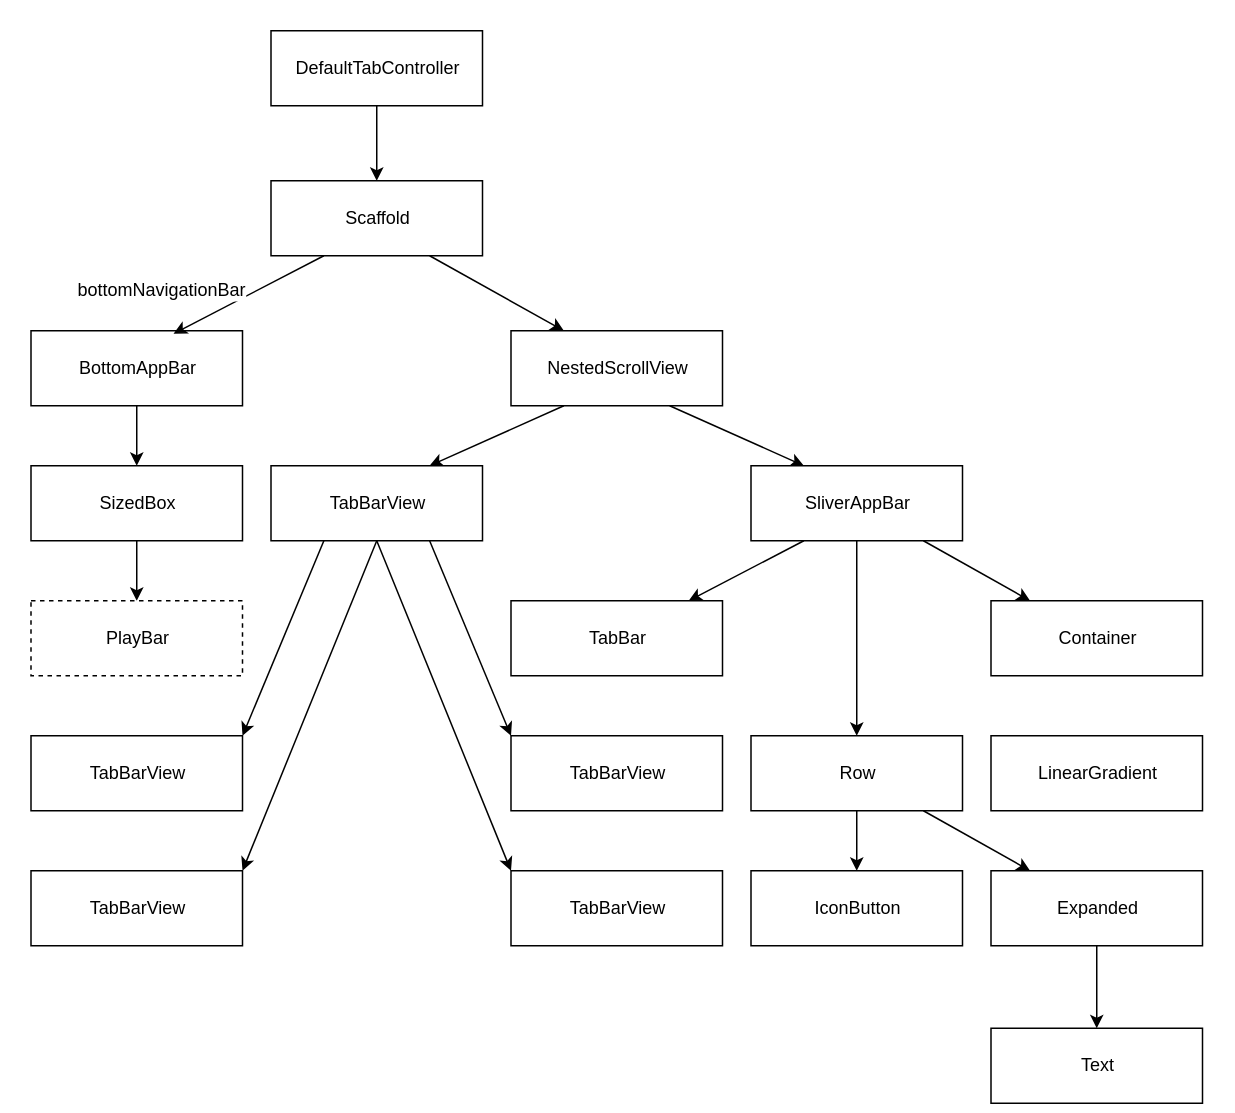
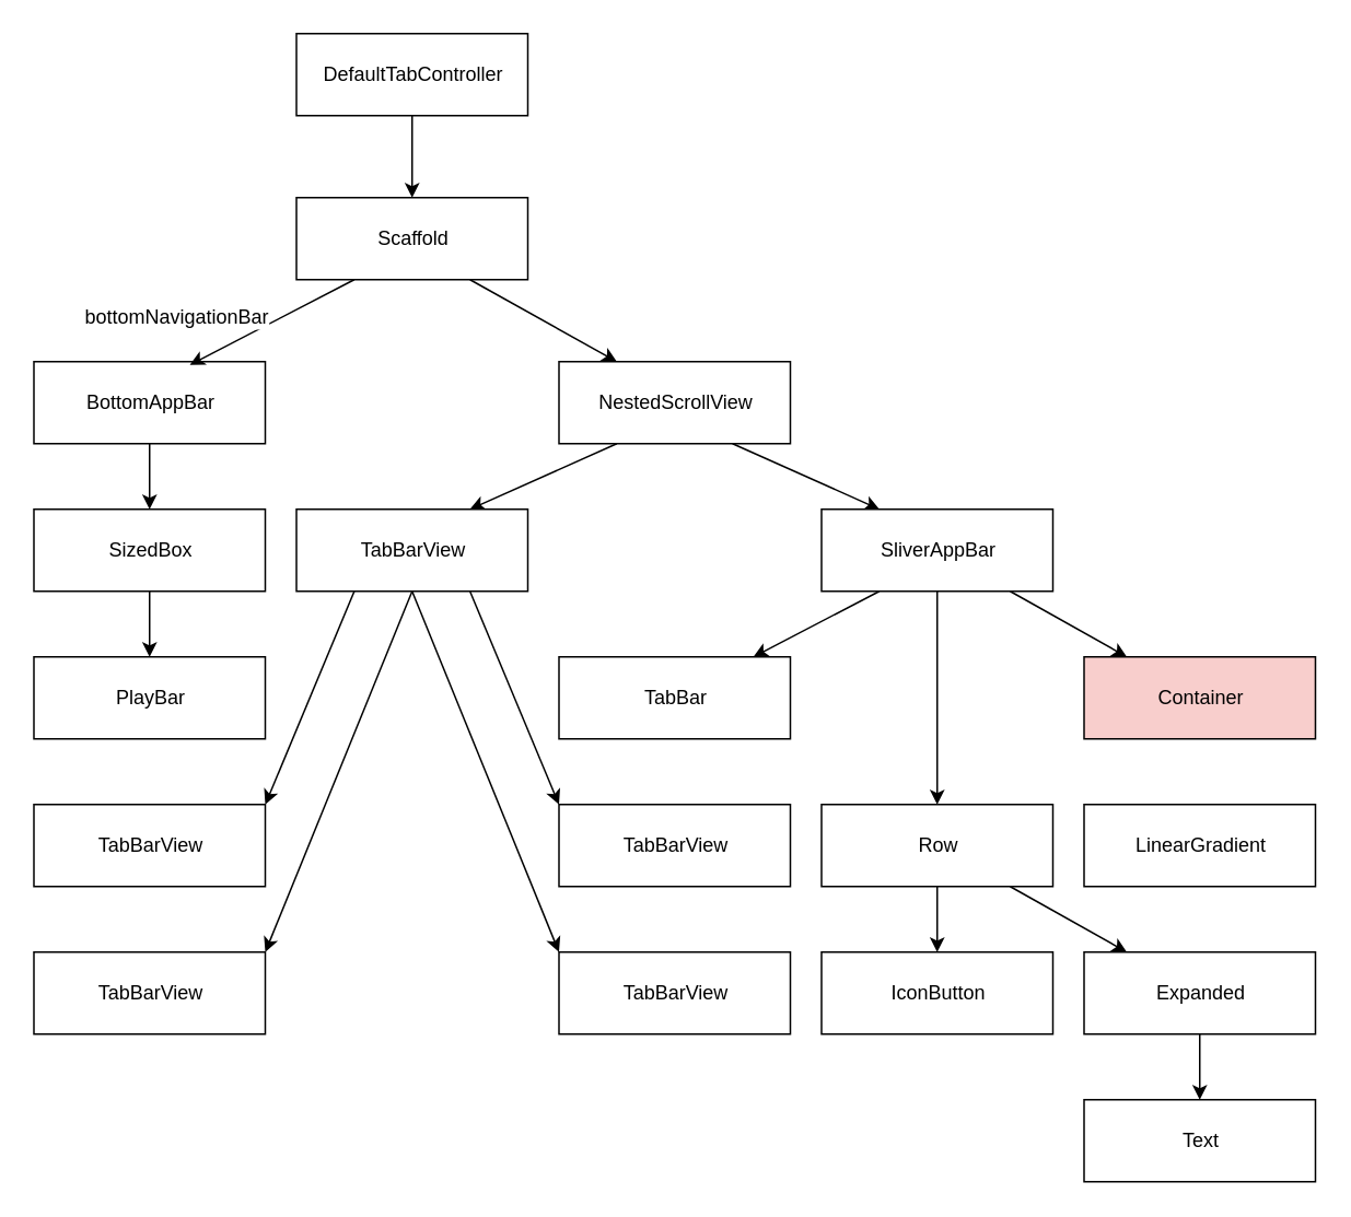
- <mxCell id="12" value="PlayBar" style="html=1;dashed=1;" vertex="1" parent="1"><mxGeometry x="20" y="400" width="141" height="50" as="geometry" /></mxCell>
+ <mxCell id="12" value="PlayBar" style="html=1;" vertex="1" parent="1"><mxGeometry x="20" y="400" width="141" height="50" as="geometry" /></mxCell>
- <mxCell id="17" value="Container" style="html=1;" vertex="1" parent="1"><mxGeometry x="660" y="400" width="141" height="50" as="geometry" /></mxCell>
+ <mxCell id="17" value="Container" style="html=1;fillColor=#f8cecc;" vertex="1" parent="1"><mxGeometry x="660" y="400" width="141" height="50" as="geometry" /></mxCell>
- <mxCell id="26" value="Text" style="html=1;" vertex="1" parent="1"><mxGeometry x="660" y="685" width="141" height="50" as="geometry" /></mxCell>
+ <mxCell id="26" value="Text" style="html=1;" vertex="1" parent="1"><mxGeometry x="660" y="670" width="141" height="50" as="geometry" /></mxCell>
